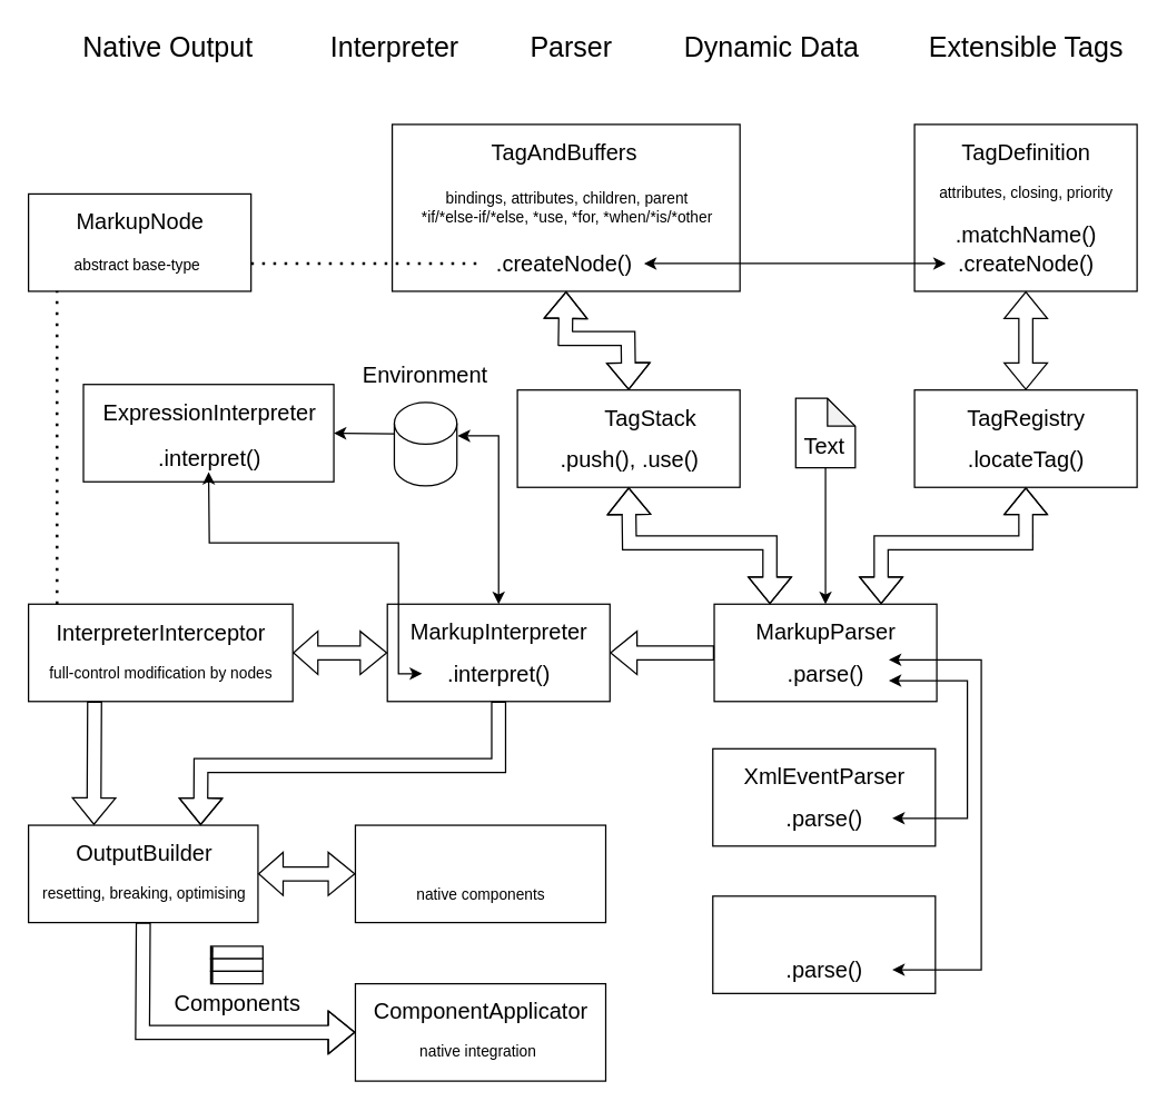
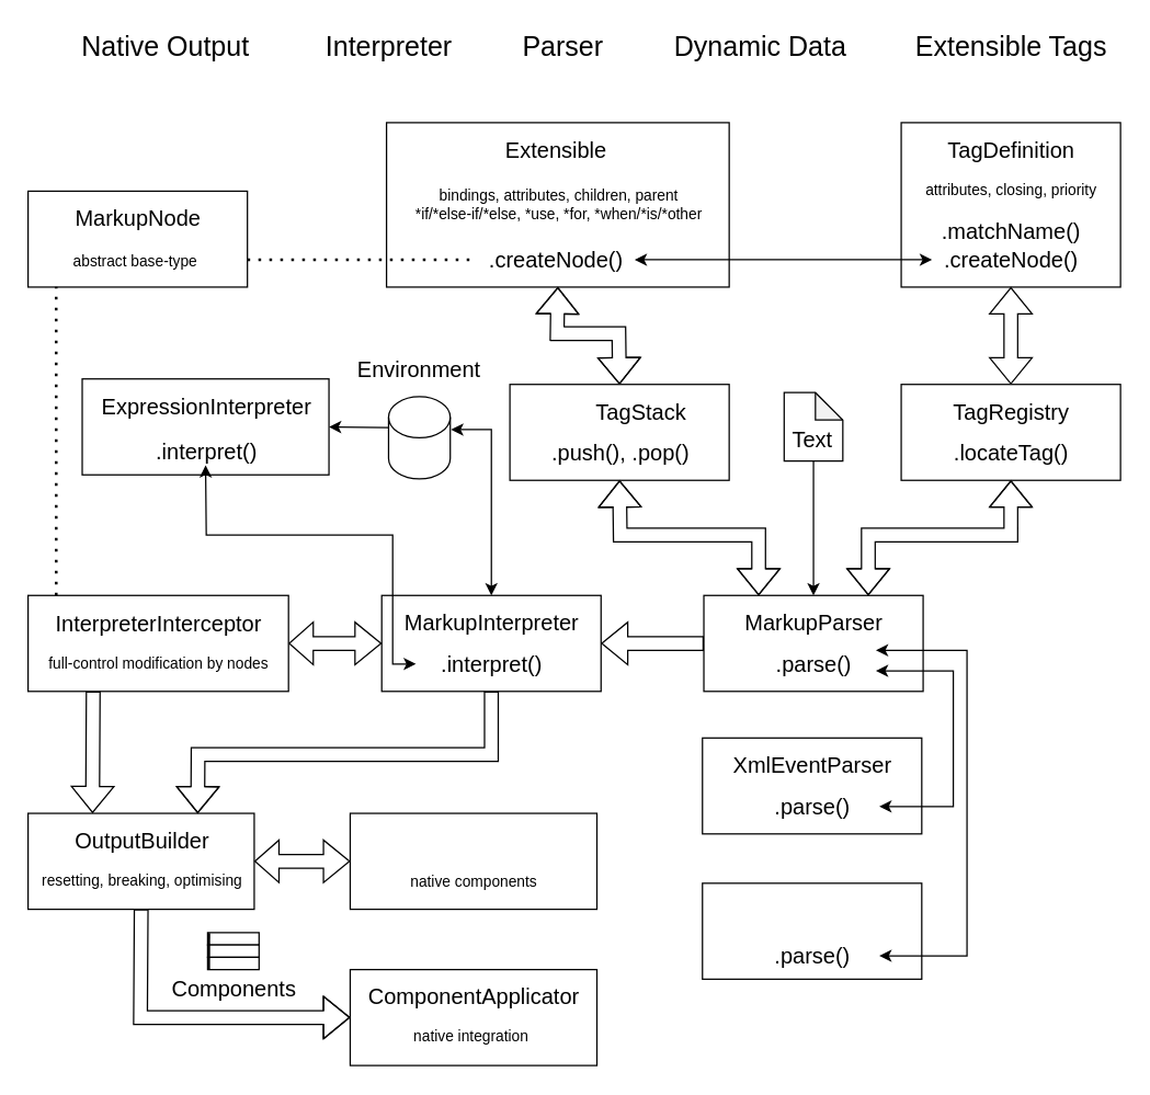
- <mxCell id="19" value="TagAndBuffers" style="text;strokeColor=none;fillColor=none;html=1;fontSize=16;fontStyle=0;verticalAlign=middle;align=center;" parent="1" vertex="1"><mxGeometry x="347.5" y="99" width="115" height="20" as="geometry" /></mxCell>
+ <mxCell id="19" value="Extensible" style="text;strokeColor=none;fillColor=none;html=1;fontSize=16;fontStyle=0;verticalAlign=middle;align=center;" parent="1" vertex="1"><mxGeometry x="347.5" y="99" width="115" height="20" as="geometry" /></mxCell>
- <mxCell id="10" value=".push(), .use()" style="text;strokeColor=none;fillColor=none;html=1;fontSize=16;fontStyle=0;verticalAlign=middle;align=center;" parent="1" vertex="1"><mxGeometry x="394" y="320" width="115" height="20" as="geometry" /></mxCell>
+ <mxCell id="10" value=".push(), .pop()" style="text;strokeColor=none;fillColor=none;html=1;fontSize=16;fontStyle=0;verticalAlign=middle;align=center;" parent="1" vertex="1"><mxGeometry x="394" y="320" width="115" height="20" as="geometry" /></mxCell>
